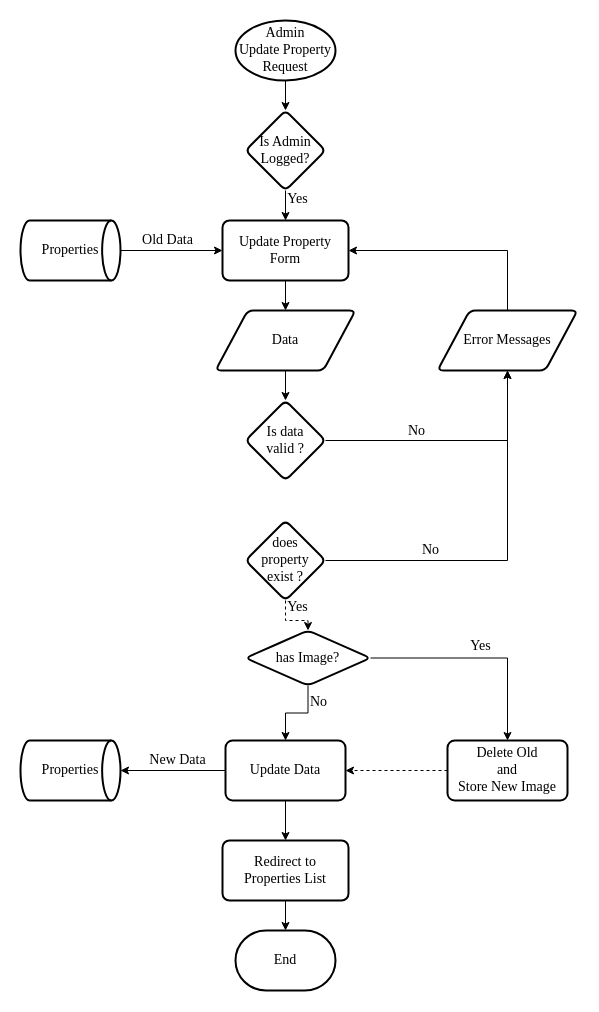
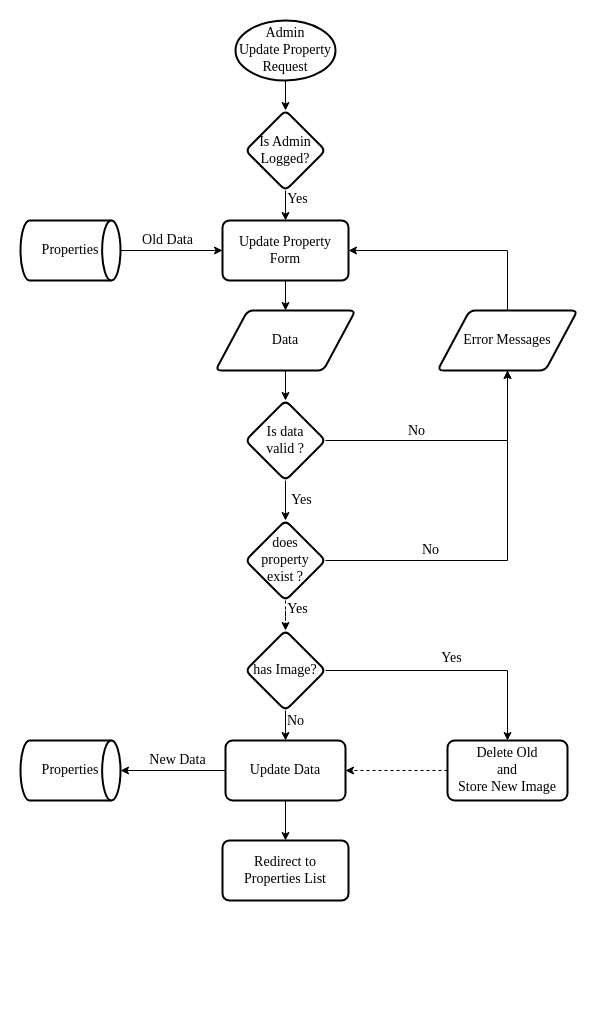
+ <mxCell id="9" value="Yes" style="edgeStyle=orthogonalEdgeStyle;rounded=0;orthogonalLoop=1;jettySize=auto;html=1;fontFamily=Times New Roman;fontSize=14;" edge="1" parent="1" source="10" target="16"><mxGeometry y="16" relative="1" as="geometry"><mxPoint as="offset" /></mxGeometry></mxCell>
- <mxCell id="22" value="has Image?" style="rhombus;whiteSpace=wrap;html=1;fontSize=14;fontFamily=Times New Roman;strokeWidth=2;rounded=1;arcSize=12;" vertex="1" parent="1"><mxGeometry x="245" y="630" width="125" height="55" as="geometry" /></mxCell>
+ <mxCell id="22" value="has Image?" style="rhombus;whiteSpace=wrap;html=1;fontSize=14;fontFamily=Times New Roman;strokeWidth=2;rounded=1;arcSize=12;" vertex="1" parent="1"><mxGeometry x="245" y="630" width="80" height="80" as="geometry" /></mxCell>
- <mxCell id="28" style="edgeStyle=orthogonalEdgeStyle;rounded=0;orthogonalLoop=1;jettySize=auto;html=1;fontFamily=Times New Roman;fontSize=14;" edge="1" parent="1" source="29" target="30"><mxGeometry relative="1" as="geometry" /></mxCell>
- <mxCell id="30" value="End" style="strokeWidth=2;html=1;shape=mxgraph.flowchart.terminator;whiteSpace=wrap;fontFamily=Times New Roman;fontSize=14;" vertex="1" parent="1"><mxGeometry x="235" y="930" width="100" height="60" as="geometry" /></mxCell>
